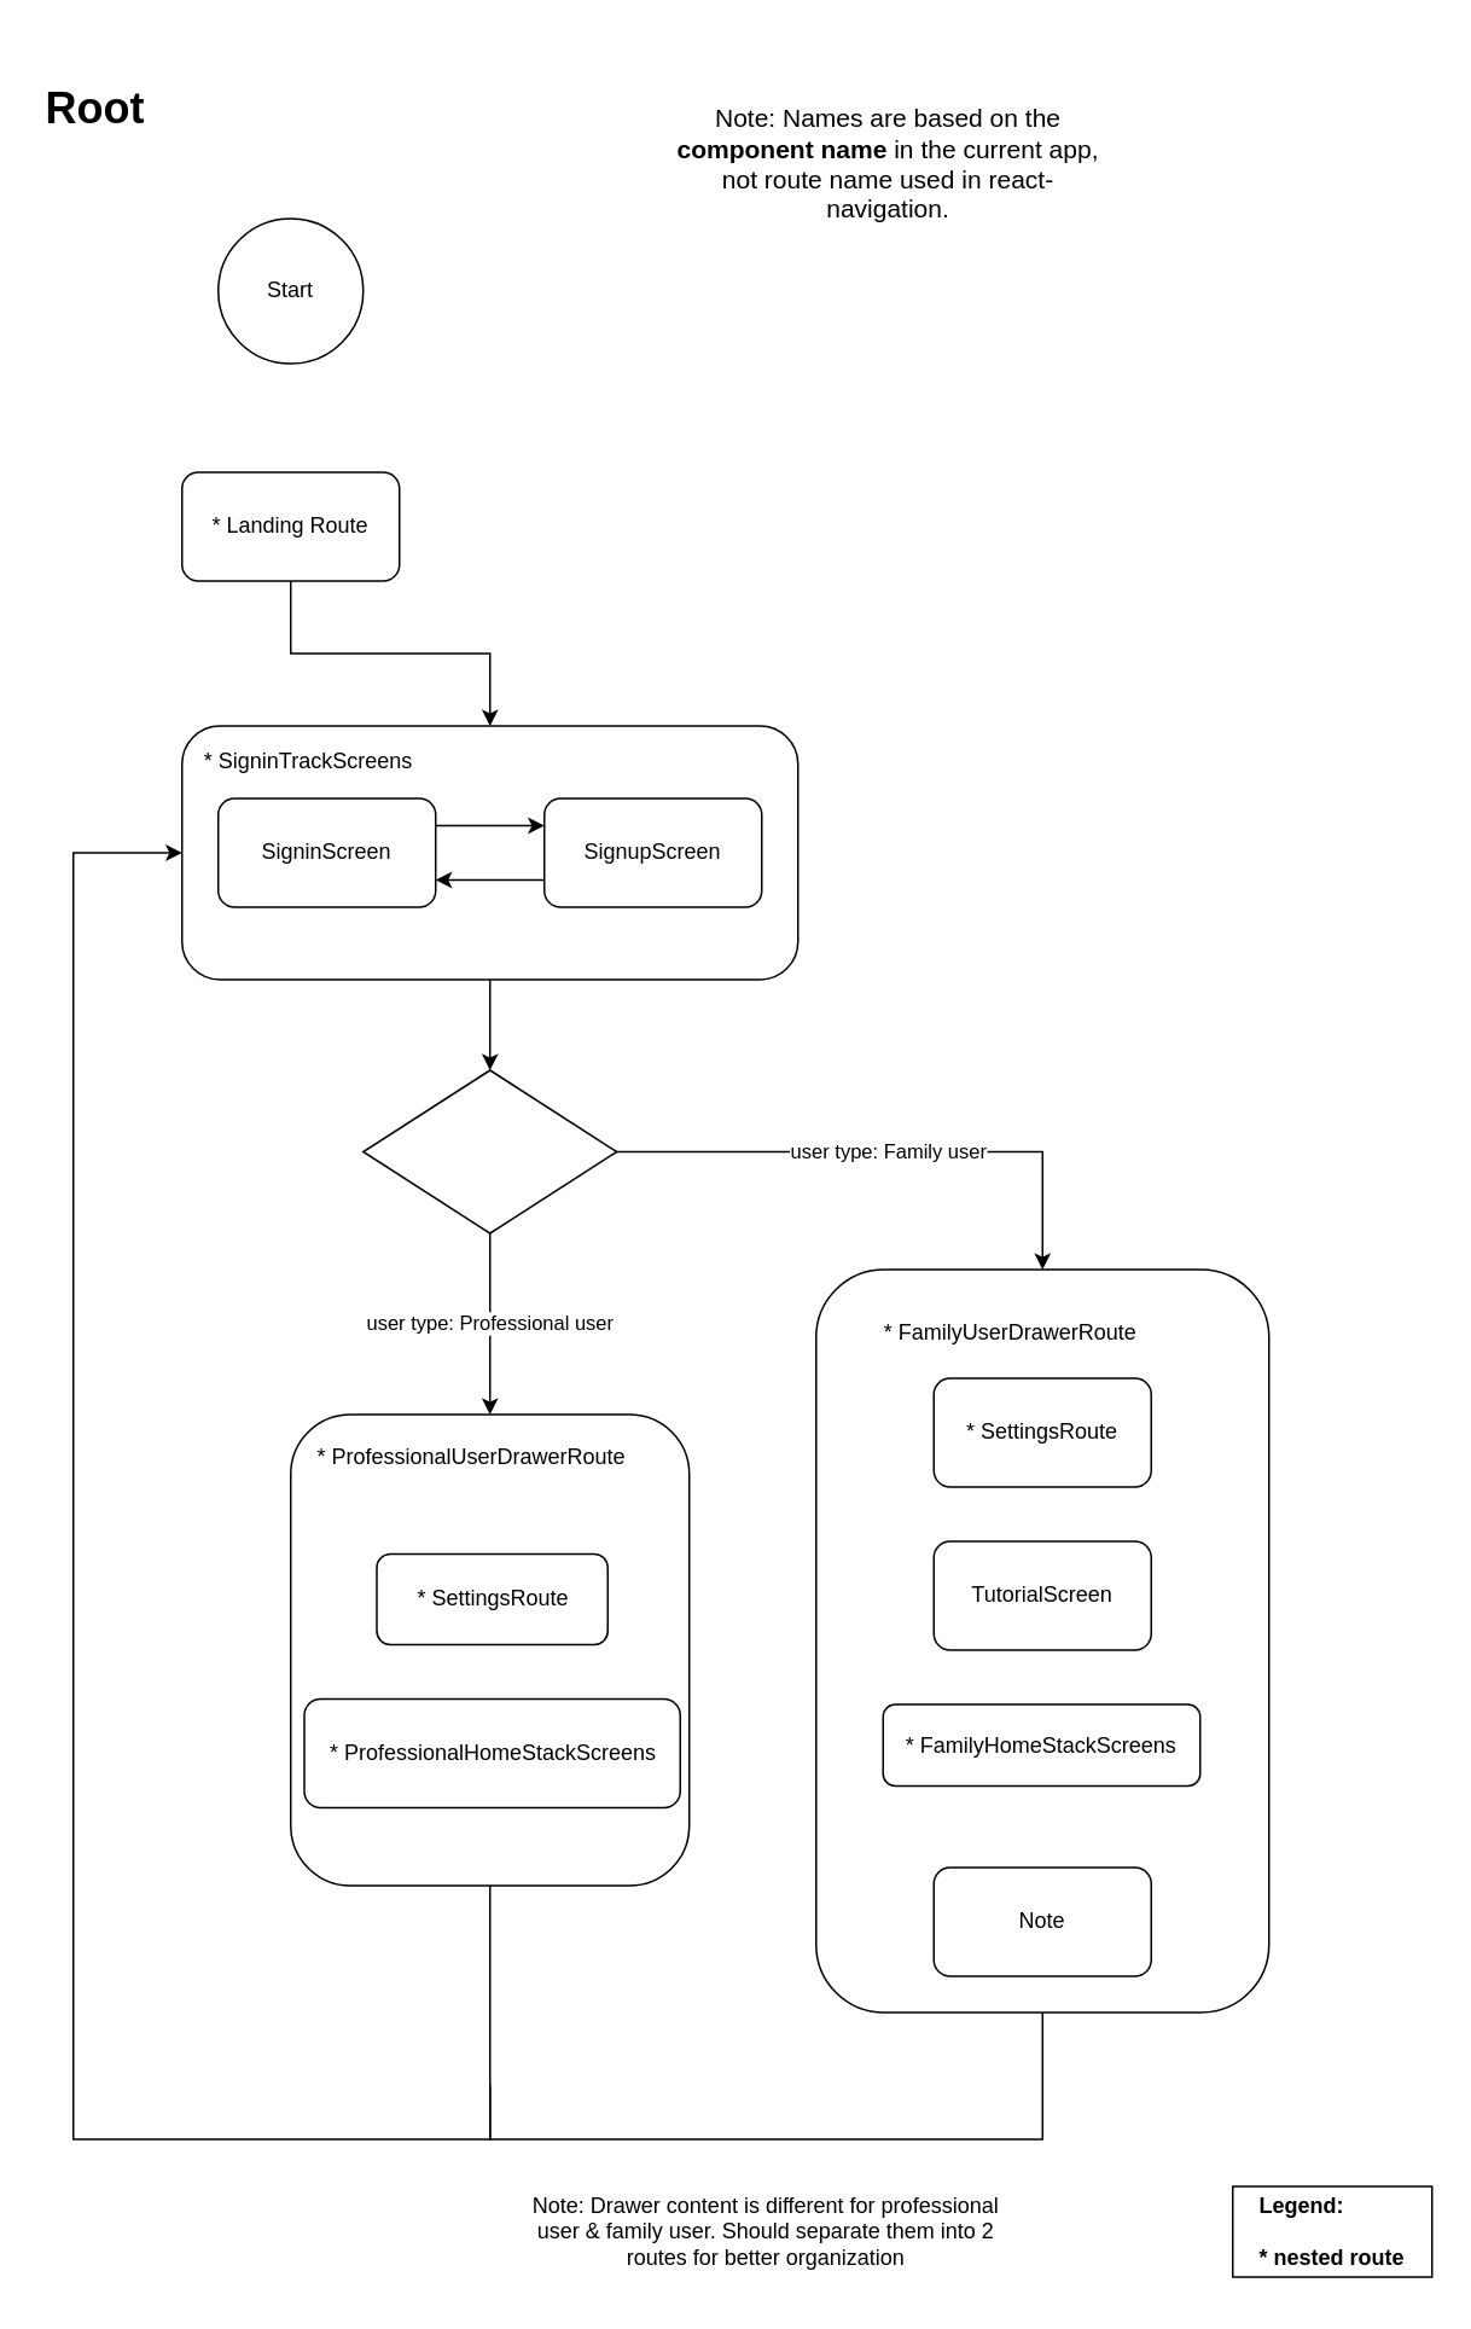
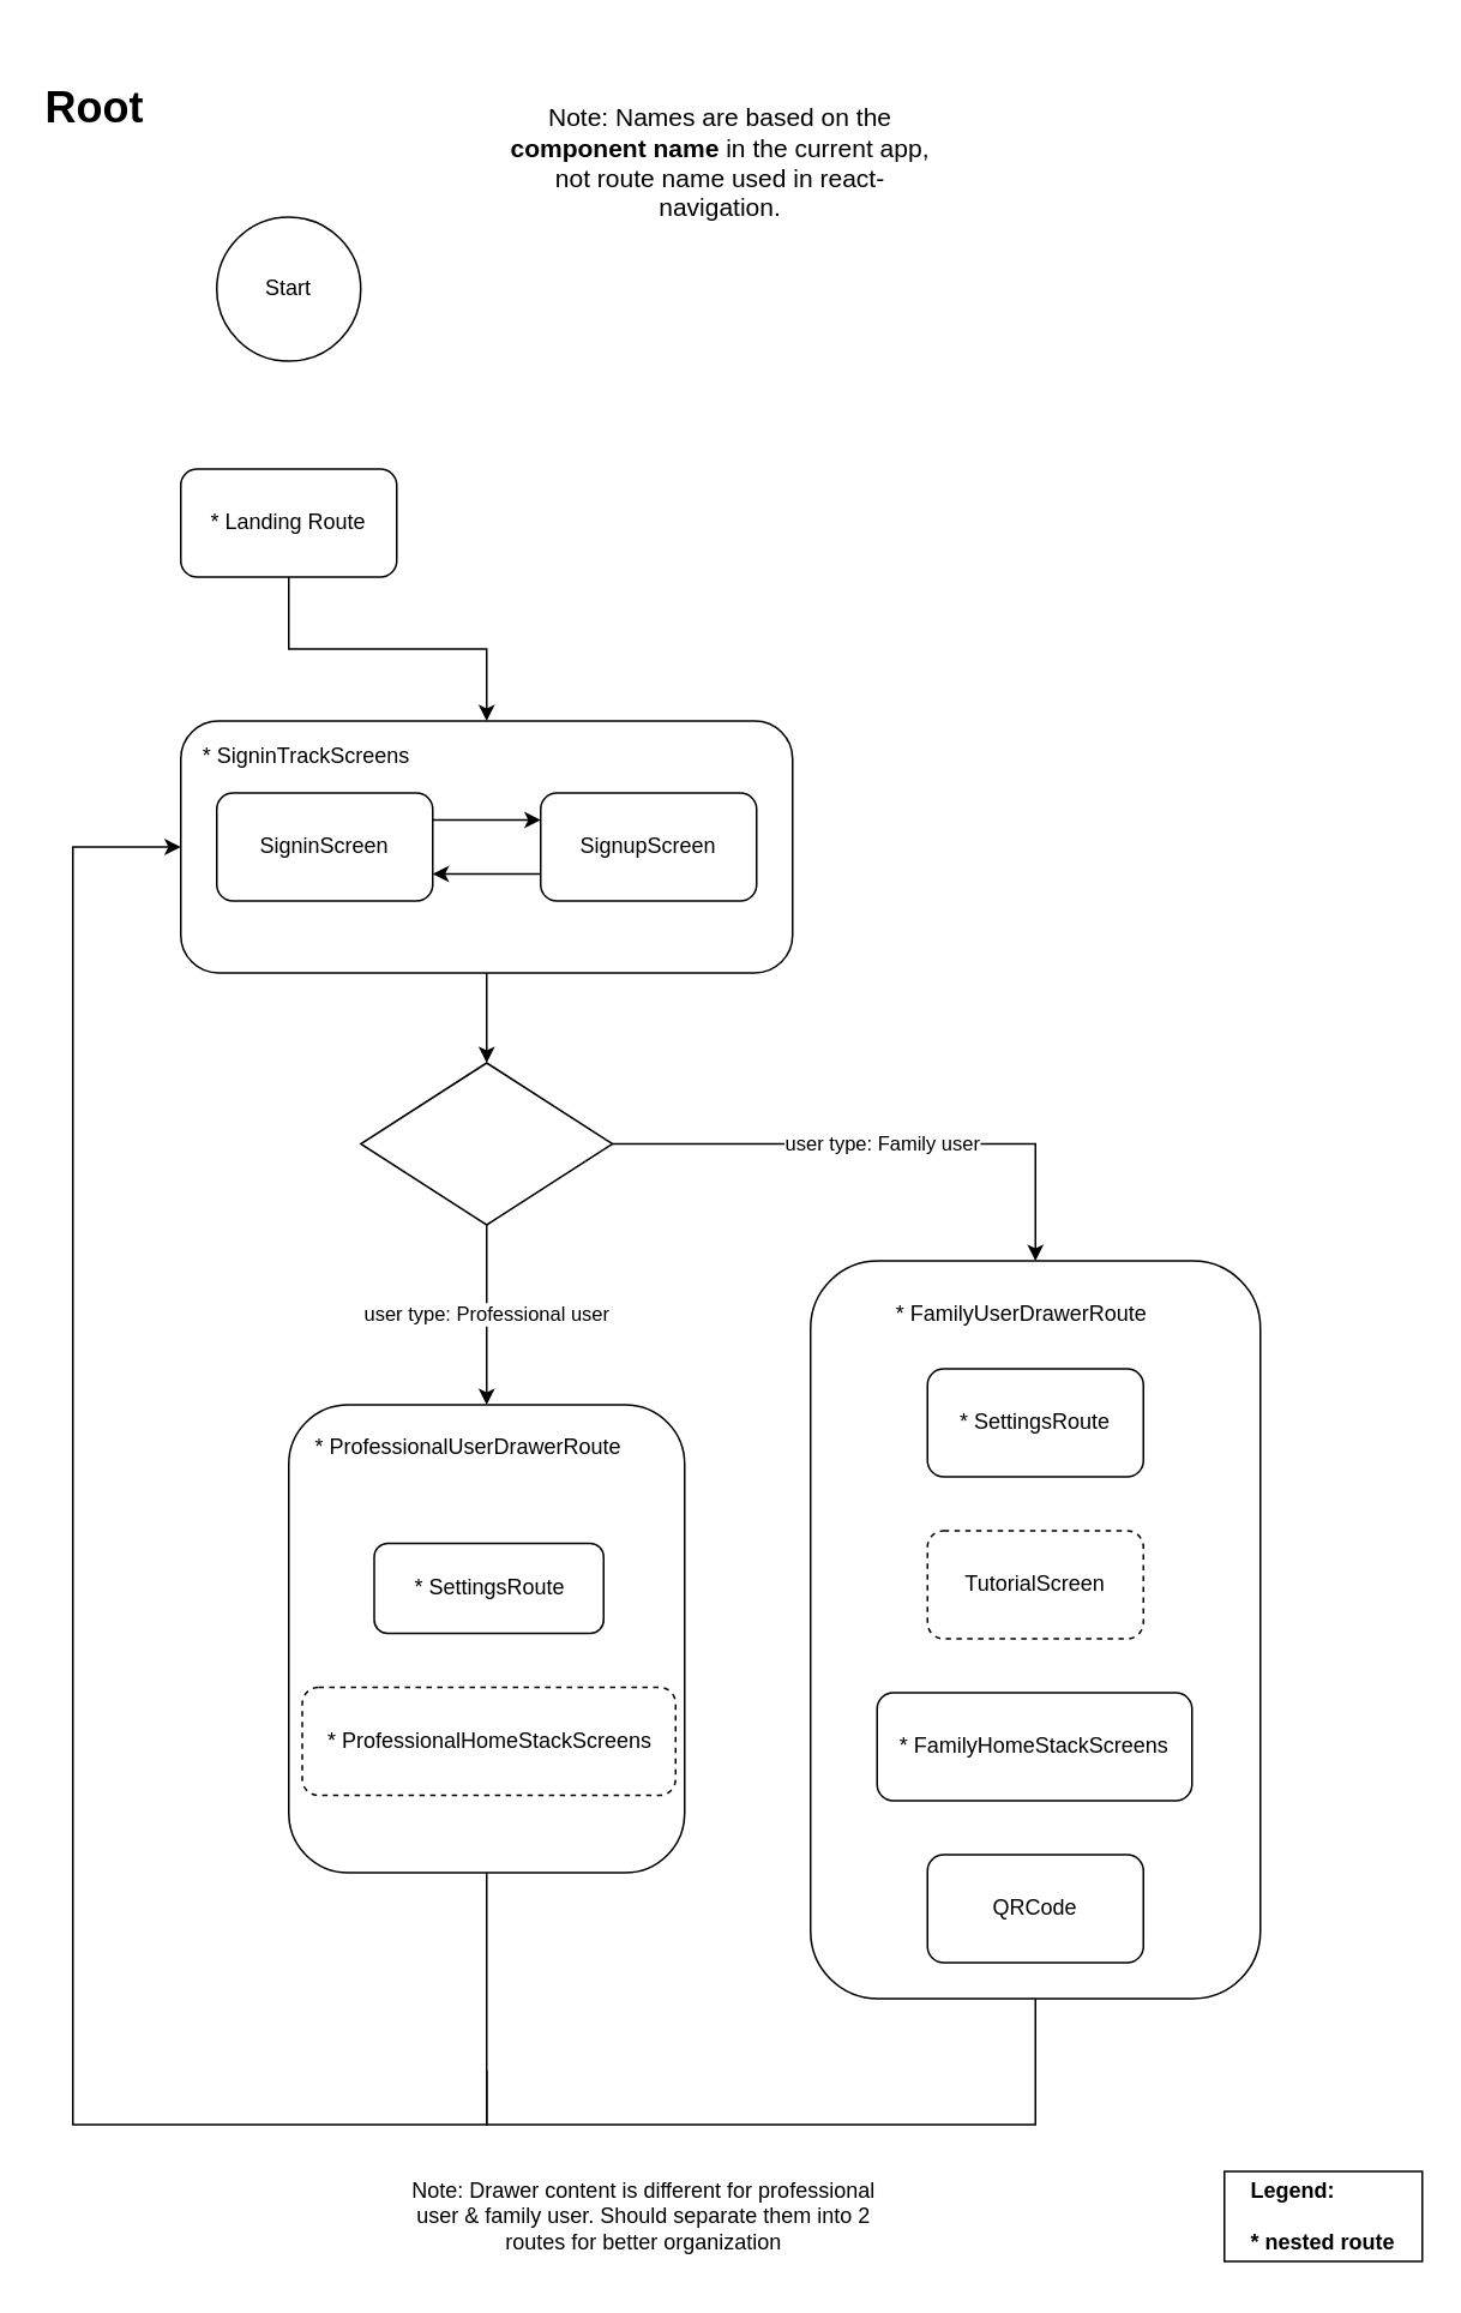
- <mxCell id="34" value="&lt;font style=&quot;font-size: 14px&quot;&gt;Note: Names are based on the &lt;b&gt;component name &lt;/b&gt;in the current app, not route name used in react-navigation.&lt;/font&gt;" style="text;html=1;strokeColor=none;fillColor=none;align=center;verticalAlign=middle;whiteSpace=wrap;rounded=0;" parent="1" vertex="1"><mxGeometry x="370" y="20" width="240" height="140" as="geometry" /></mxCell>
+ <mxCell id="34" value="&lt;font style=&quot;font-size: 14px&quot;&gt;Note: Names are based on the &lt;b&gt;component name &lt;/b&gt;in the current app, not route name used in react-navigation.&lt;/font&gt;" style="text;html=1;strokeColor=none;fillColor=none;align=center;verticalAlign=middle;whiteSpace=wrap;rounded=0;" parent="1" vertex="1"><mxGeometry x="280" y="20" width="240" height="140" as="geometry" /></mxCell>
- <mxCell id="14" value="* FamilyUserDrawerRoute" style="text;html=1;strokeColor=none;fillColor=none;align=center;verticalAlign=middle;whiteSpace=wrap;rounded=0;" parent="9" vertex="1"><mxGeometry x="10" y="25" width="195" height="20" as="geometry" /></mxCell>
+ <mxCell id="14" value="* FamilyUserDrawerRoute" style="text;html=1;strokeColor=none;fillColor=none;align=center;verticalAlign=middle;whiteSpace=wrap;rounded=0;" parent="9" vertex="1"><mxGeometry x="20" y="20" width="195" height="20" as="geometry" /></mxCell>
- <mxCell id="12" value="TutorialScreen" style="rounded=1;whiteSpace=wrap;html=1;" parent="9" vertex="1"><mxGeometry x="65" y="150" width="120" height="60" as="geometry" /></mxCell>
+ <mxCell id="12" value="TutorialScreen" style="rounded=1;whiteSpace=wrap;html=1;dashed=1;" parent="9" vertex="1"><mxGeometry x="65" y="150" width="120" height="60" as="geometry" /></mxCell>
- <mxCell id="13" value="*&amp;nbsp;FamilyHomeStackScreens" style="rounded=1;whiteSpace=wrap;html=1;" parent="9" vertex="1"><mxGeometry x="37" y="240" width="175" height="45" as="geometry" /></mxCell>
+ <mxCell id="13" value="*&amp;nbsp;FamilyHomeStackScreens" style="rounded=1;whiteSpace=wrap;html=1;" parent="9" vertex="1"><mxGeometry x="37" y="240" width="175" height="60" as="geometry" /></mxCell>
- <mxCell id="21" value="* ProfessionalHomeStackScreens" style="rounded=1;whiteSpace=wrap;html=1;" parent="17" vertex="1"><mxGeometry x="7.5" y="157" width="207.5" height="60" as="geometry" /></mxCell>
+ <mxCell id="21" value="* ProfessionalHomeStackScreens" style="rounded=1;whiteSpace=wrap;html=1;dashed=1;" parent="17" vertex="1"><mxGeometry x="7.5" y="157" width="207.5" height="60" as="geometry" /></mxCell>
- <mxCell id="15" value="Note" style="rounded=1;whiteSpace=wrap;html=1;" parent="9" vertex="1"><mxGeometry x="65" y="330" width="120" height="60" as="geometry" /></mxCell>
+ <mxCell id="15" value="QRCode" style="rounded=1;whiteSpace=wrap;html=1;" parent="9" vertex="1"><mxGeometry x="65" y="330" width="120" height="60" as="geometry" /></mxCell>
- <mxCell id="16" value="Note: Drawer content is different for professional user &amp;amp; family user. Should separate them into 2 routes for better organization" style="text;html=1;strokeColor=none;fillColor=none;align=center;verticalAlign=middle;whiteSpace=wrap;rounded=0;" parent="1" vertex="1"><mxGeometry x="290" y="1199" width="265" height="64" as="geometry" /></mxCell>
+ <mxCell id="16" value="Note: Drawer content is different for professional user &amp;amp; family user. Should separate them into 2 routes for better organization" style="text;html=1;strokeColor=none;fillColor=none;align=center;verticalAlign=middle;whiteSpace=wrap;rounded=0;" parent="1" vertex="1"><mxGeometry x="225" y="1199" width="265" height="64" as="geometry" /></mxCell>
